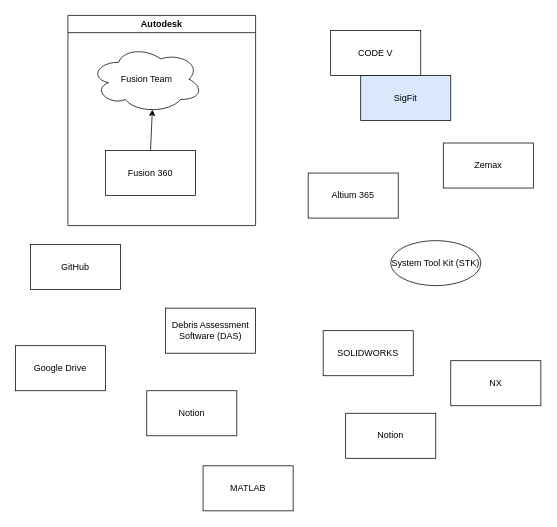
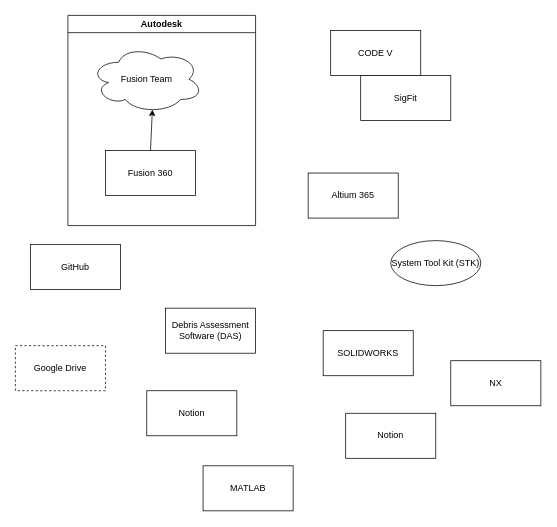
- <mxCell id="17" value="SigFit" style="rounded=0;whiteSpace=wrap;html=1;fillColor=#dae8fc;" vertex="1" parent="1"><mxGeometry x="480" y="100" width="120" height="60" as="geometry" /></mxCell>
+ <mxCell id="17" value="SigFit" style="rounded=0;whiteSpace=wrap;html=1;" vertex="1" parent="1"><mxGeometry x="480" y="100" width="120" height="60" as="geometry" /></mxCell>
- <mxCell id="18" value="Zemax" style="rounded=0;whiteSpace=wrap;html=1;" vertex="1" parent="1"><mxGeometry x="590" y="190" width="120" height="60" as="geometry" /></mxCell>
- <mxCell id="13" value="Google Drive" style="rounded=0;whiteSpace=wrap;html=1;" parent="1" vertex="1"><mxGeometry x="20" y="460" width="120" height="60" as="geometry" /></mxCell>
+ <mxCell id="13" value="Google Drive" style="rounded=0;whiteSpace=wrap;html=1;dashed=1;" parent="1" vertex="1"><mxGeometry x="20" y="460" width="120" height="60" as="geometry" /></mxCell>
